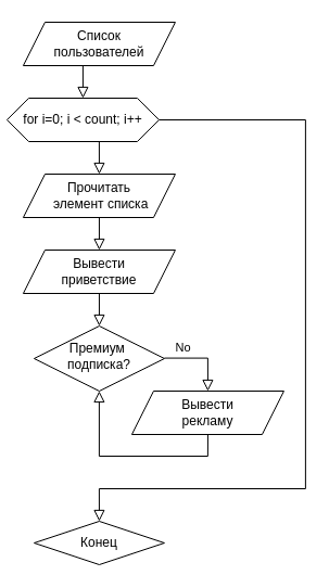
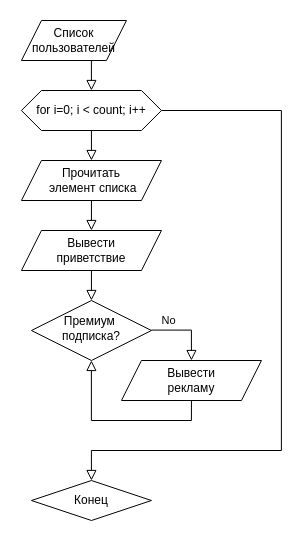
- <mxCell id="4" value="Список&lt;br&gt;пользователей" style="shape=parallelogram;perimeter=parallelogramPerimeter;whiteSpace=wrap;html=1;fixedSize=1;" vertex="1" parent="1"><mxGeometry x="20.94" y="20" width="140" height="40" as="geometry" /></mxCell>
+ <mxCell id="4" value="Список&lt;br&gt;пользователей" style="shape=parallelogram;perimeter=parallelogramPerimeter;whiteSpace=wrap;html=1;fixedSize=1;" vertex="1" parent="1"><mxGeometry x="20.94" y="20" width="105" height="40" as="geometry" /></mxCell>
- <mxCell id="5" value="for i=0; i &amp;lt; count; i++" style="shape=hexagon;perimeter=hexagonPerimeter2;whiteSpace=wrap;html=1;fixedSize=1;" vertex="1" parent="1"><mxGeometry x="5.94" y="90" width="140" height="40" as="geometry" /></mxCell>
+ <mxCell id="5" value="for i=0; i &amp;lt; count; i++" style="shape=hexagon;perimeter=hexagonPerimeter2;whiteSpace=wrap;html=1;fixedSize=1;" vertex="1" parent="1"><mxGeometry x="20.94" y="90" width="140" height="40" as="geometry" /></mxCell>
